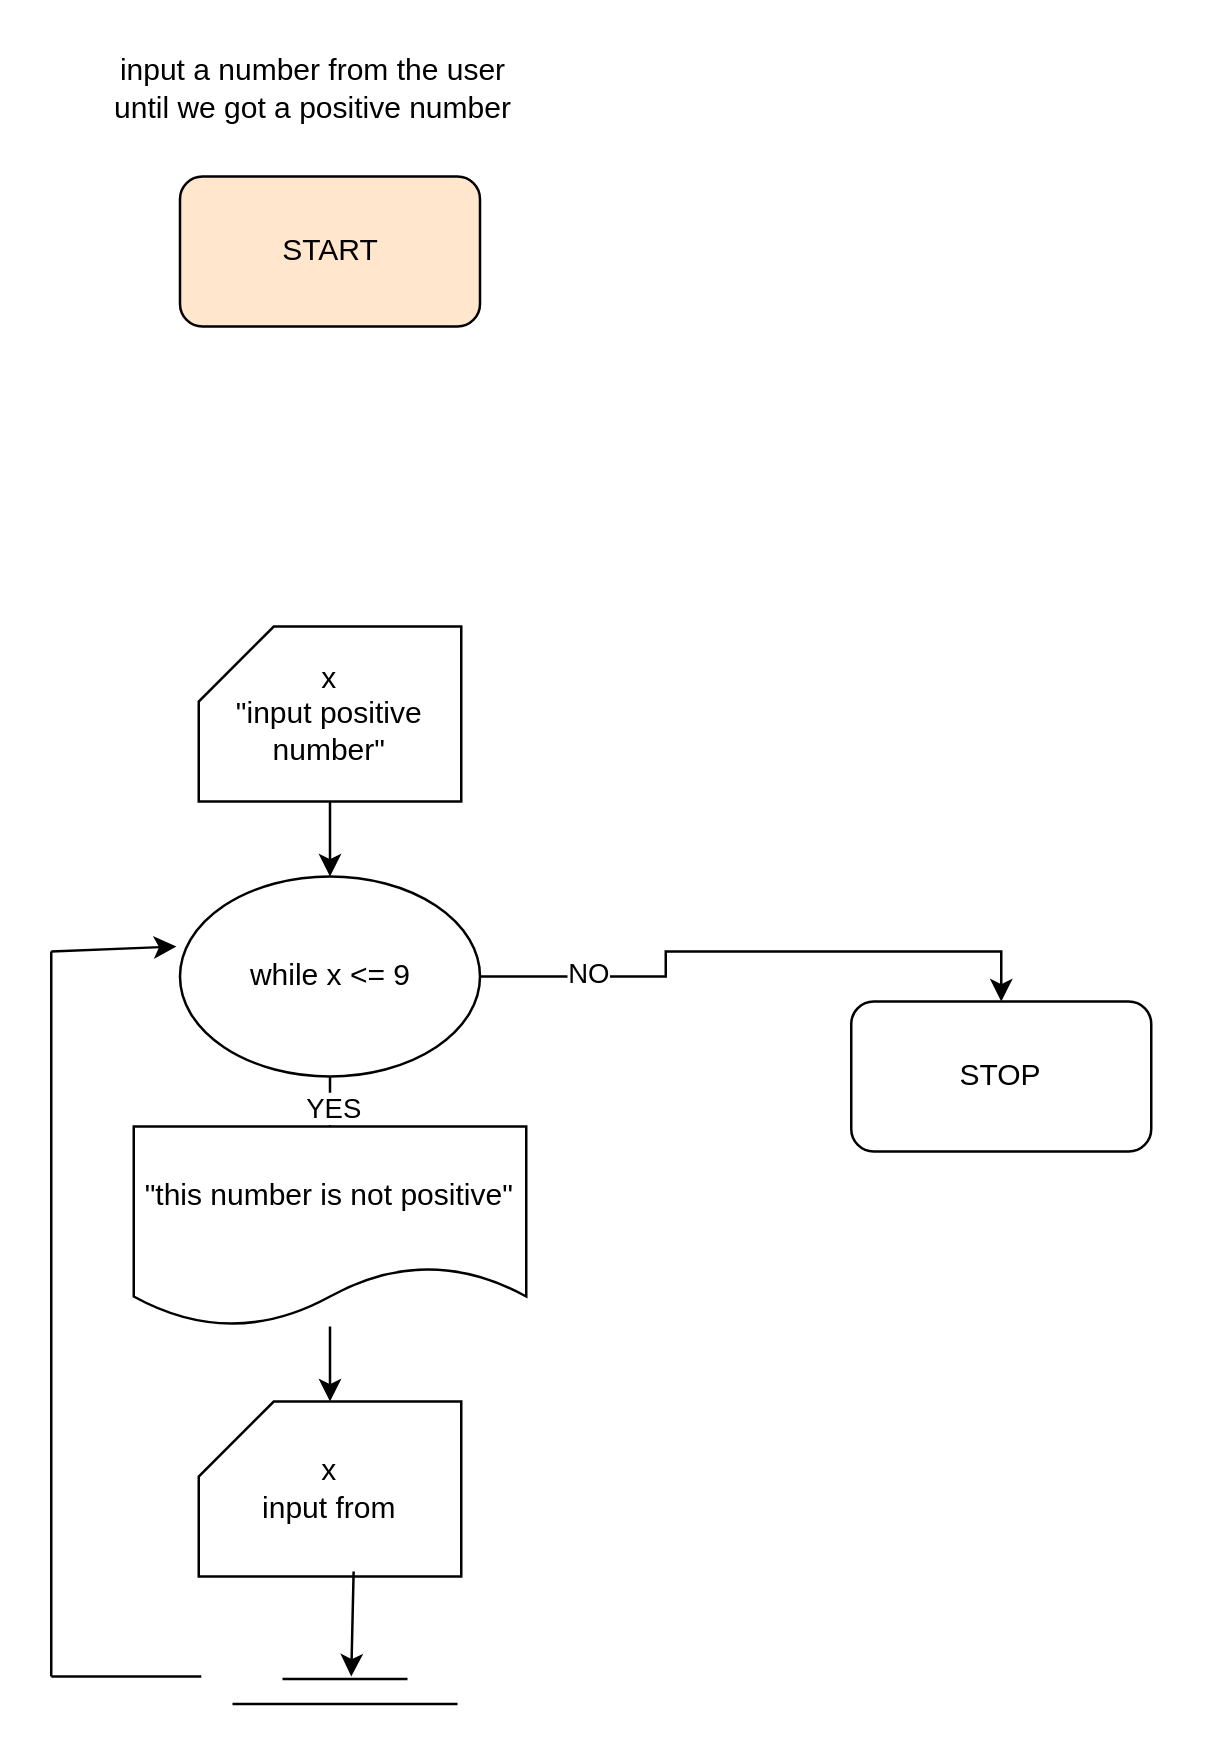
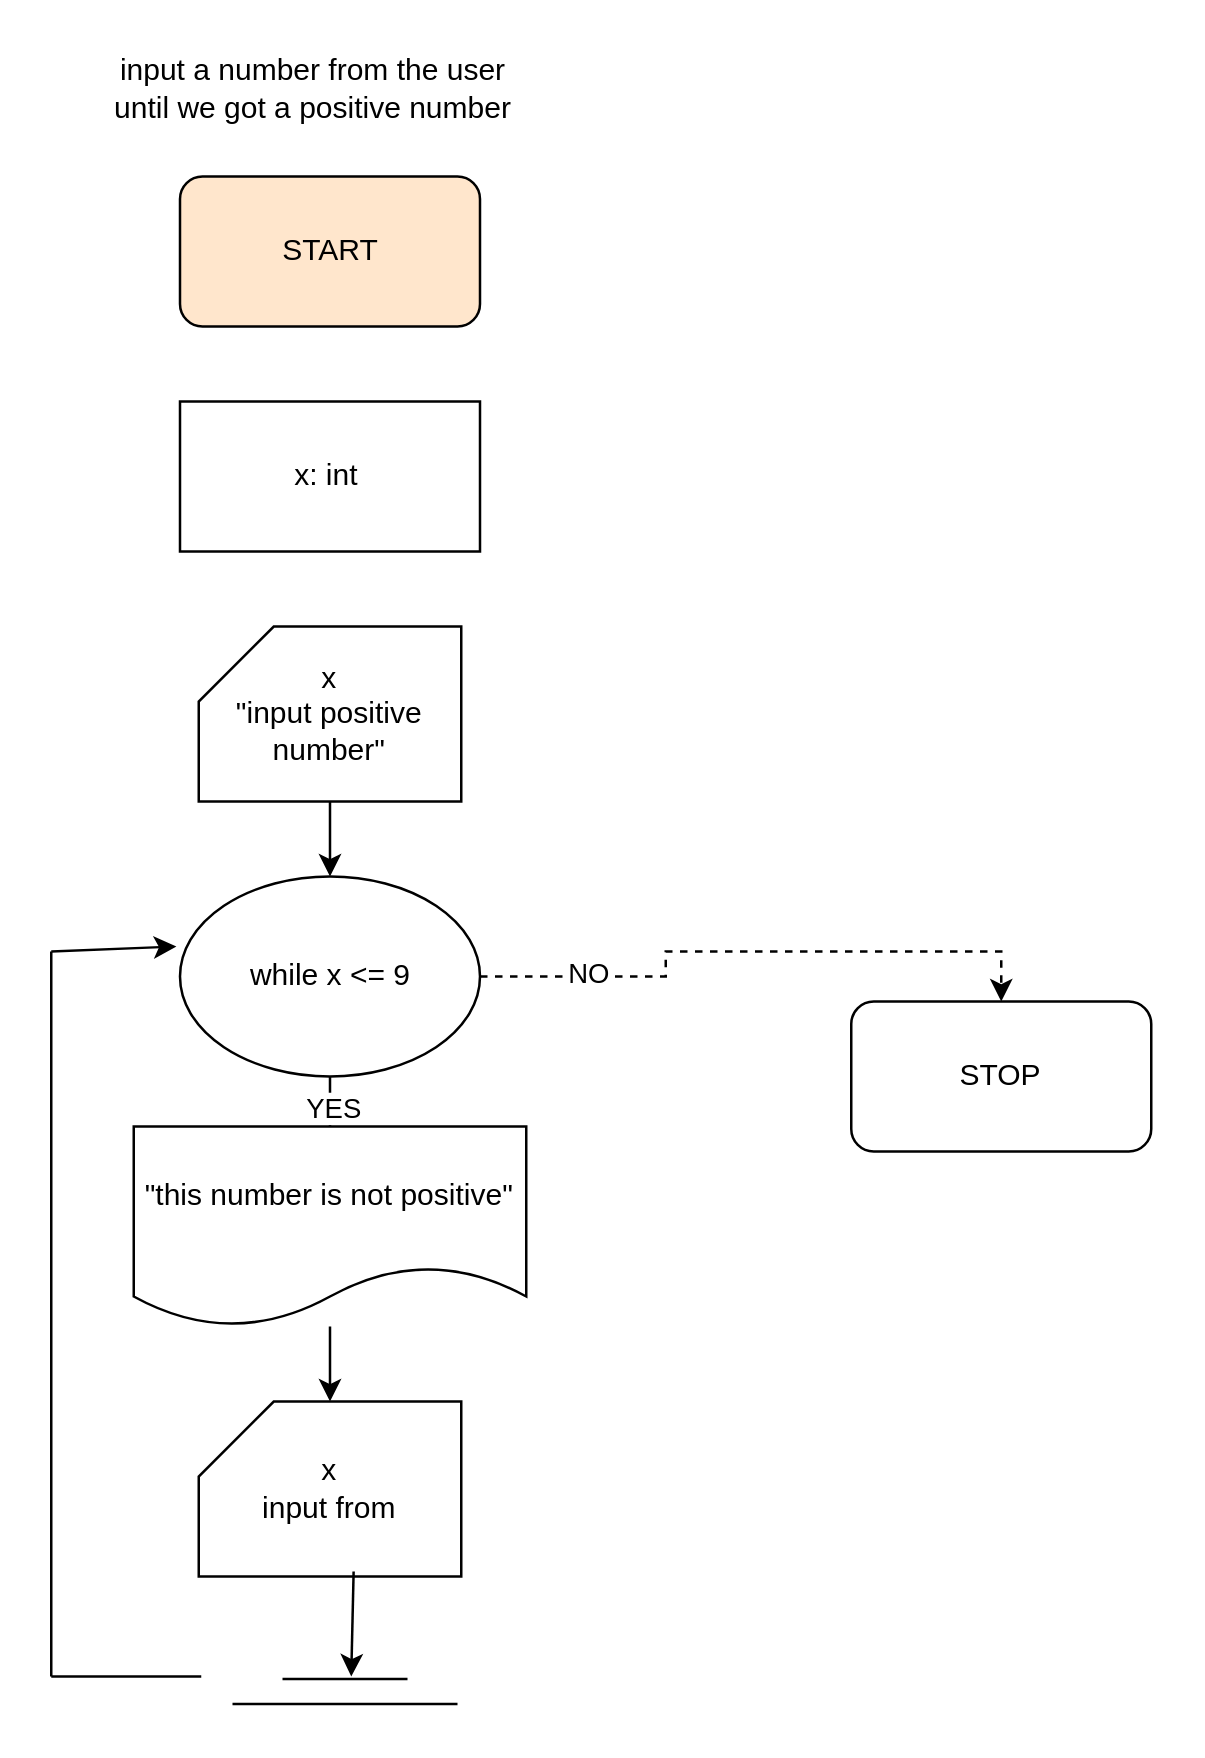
+ <mxCell id="5" value="x: int&amp;nbsp;" style="rounded=0;whiteSpace=wrap;html=1;" vertex="1" parent="1"><mxGeometry x="71.5" y="160" width="120" height="60" as="geometry" /></mxCell>
- <mxCell id="10" style="edgeStyle=orthogonalEdgeStyle;rounded=0;orthogonalLoop=1;jettySize=auto;html=1;entryX=0.5;entryY=0;entryDx=0;entryDy=0;" edge="1" parent="1" source="12" target="4"><mxGeometry relative="1" as="geometry" /></mxCell>
+ <mxCell id="10" style="edgeStyle=orthogonalEdgeStyle;rounded=0;orthogonalLoop=1;jettySize=auto;html=1;entryX=0.5;entryY=0;entryDx=0;entryDy=0;dashed=1;" edge="1" parent="1" source="12" target="4"><mxGeometry relative="1" as="geometry" /></mxCell>
